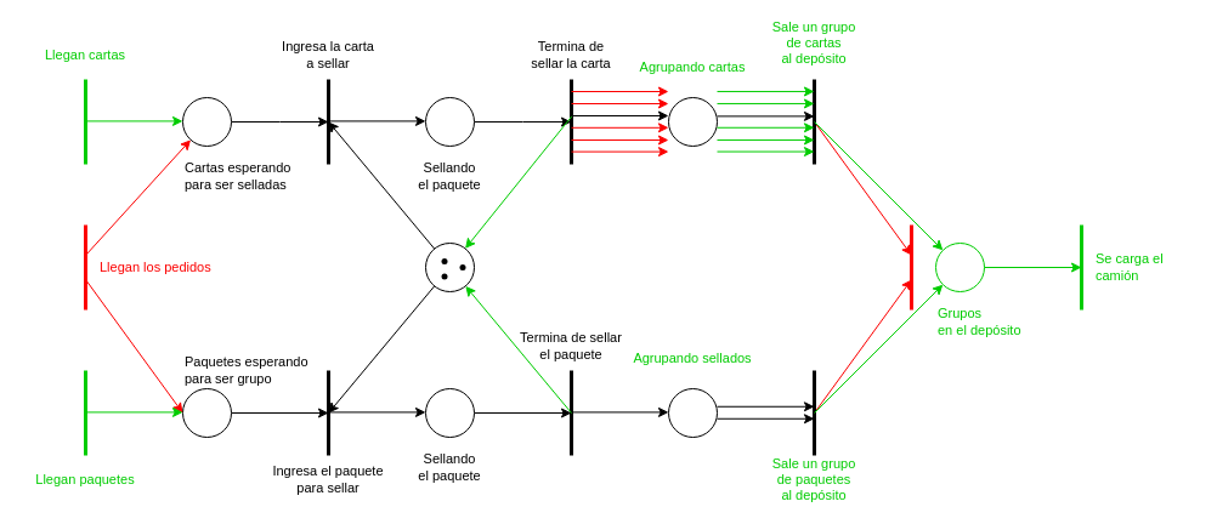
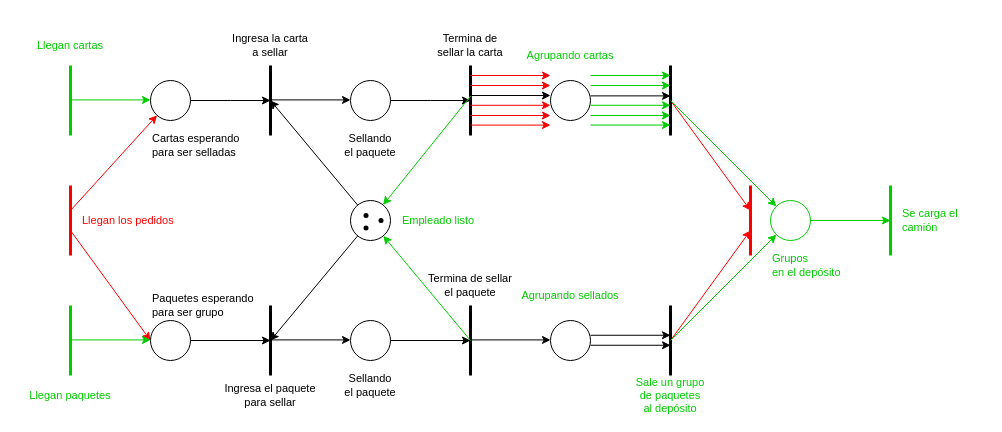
- <mxCell id="49" value="&lt;div&gt;Sale un grupo de cartas&lt;/div&gt;&lt;div&gt;al depósito&lt;/div&gt;" style="text;html=1;strokeColor=none;fillColor=none;align=center;verticalAlign=middle;whiteSpace=wrap;rounded=0;fontSize=11;fontColor=#00CC00;" vertex="1" parent="1"><mxGeometry x="630" y="20" width="80" height="30" as="geometry" /></mxCell>
+ <mxCell id="66" value="Empleado listo" style="text;html=1;strokeColor=none;fillColor=none;align=left;verticalAlign=middle;whiteSpace=wrap;rounded=0;fontSize=11;fontColor=#00CC00;" vertex="1" parent="1"><mxGeometry x="400" y="205" width="100" height="30" as="geometry" /></mxCell>
